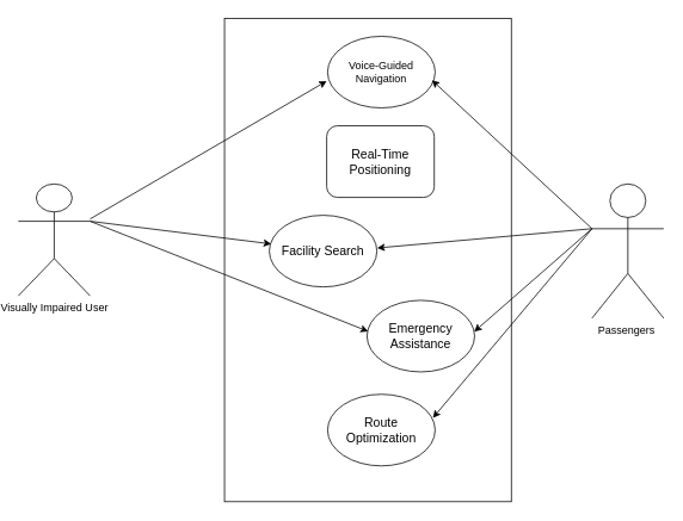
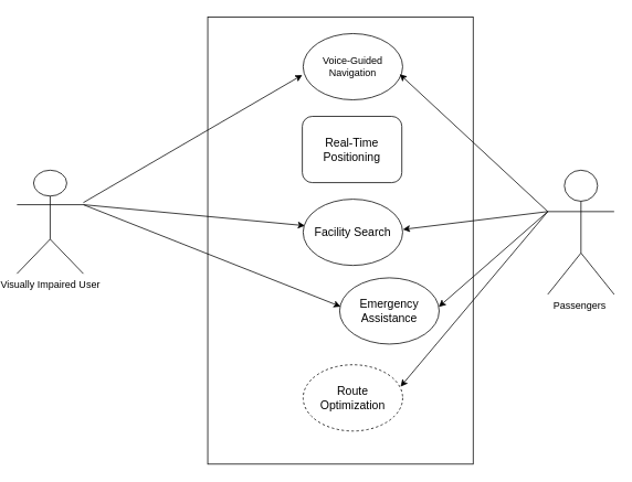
- <mxCell id="4" value="&lt;font style=&quot;font-size: 14px;&quot;&gt;Facility Search&lt;/font&gt;" style="ellipse;whiteSpace=wrap;html=1;" vertex="1" parent="1"><mxGeometry x="300" y="240" width="120" height="80" as="geometry" /></mxCell>
+ <mxCell id="4" value="&lt;font style=&quot;font-size: 14px;&quot;&gt;Facility Search&lt;/font&gt;" style="ellipse;whiteSpace=wrap;html=1;" vertex="1" parent="1"><mxGeometry x="365" y="240" width="120" height="80" as="geometry" /></mxCell>
- <mxCell id="12" value="&lt;font style=&quot;font-size: 14px;&quot;&gt;Route Optimization&lt;/font&gt;" style="ellipse;whiteSpace=wrap;html=1;" vertex="1" parent="1"><mxGeometry x="365" y="440" width="120" height="80" as="geometry" /></mxCell>
+ <mxCell id="12" value="&lt;font style=&quot;font-size: 14px;&quot;&gt;Route Optimization&lt;/font&gt;" style="ellipse;whiteSpace=wrap;html=1;dashed=1;" vertex="1" parent="1"><mxGeometry x="365" y="440" width="120" height="80" as="geometry" /></mxCell>
